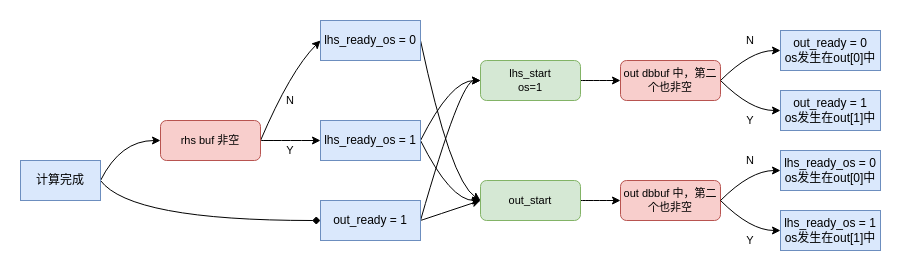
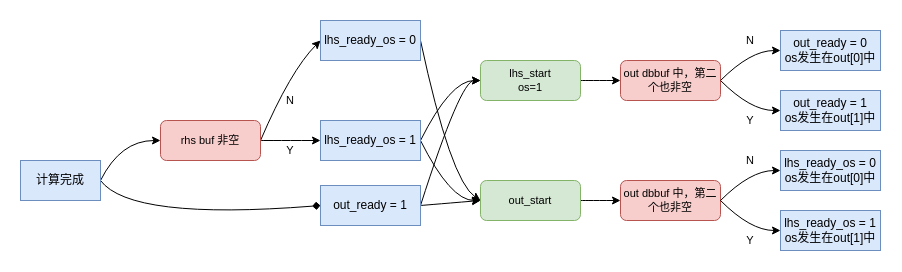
- <mxCell id="7" value="out_ready = 1" style="rounded=0;whiteSpace=wrap;html=1;fillColor=#dae8fc;strokeColor=#6c8ebf;" vertex="1" parent="1"><mxGeometry x="320" y="200" width="100" height="40" as="geometry" /></mxCell>
+ <mxCell id="7" value="out_ready = 1" style="rounded=0;whiteSpace=wrap;html=1;fillColor=#dae8fc;strokeColor=#6c8ebf;" vertex="1" parent="1"><mxGeometry x="320" y="185" width="100" height="40" as="geometry" /></mxCell>
